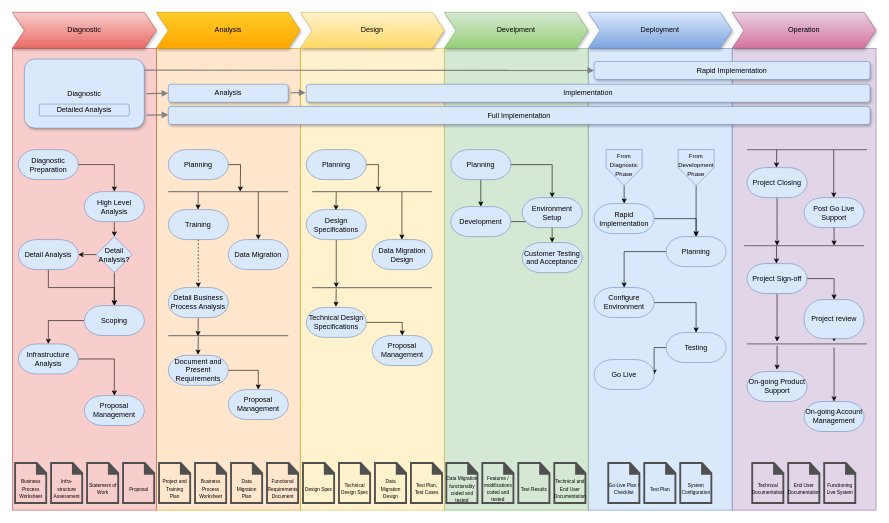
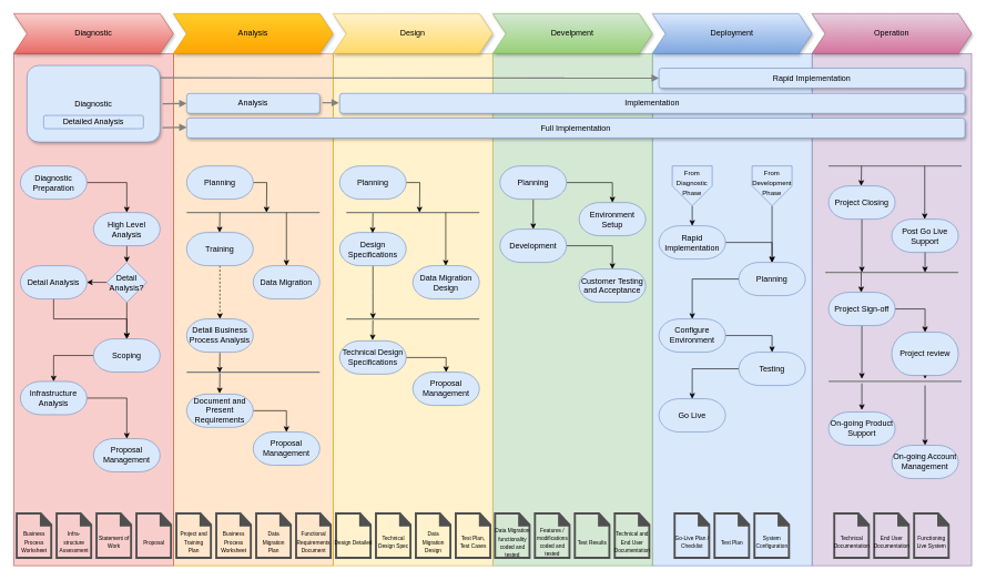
- <mxCell id="55" value="Environment Setup" style="strokeWidth=1;html=1;shape=mxgraph.flowchart.terminator;whiteSpace=wrap;fillColor=#dae8fc;strokeColor=#6c8ebf;" vertex="1" parent="1"><mxGeometry x="870" y="329" width="100" height="50" as="geometry" /></mxCell>
+ <mxCell id="55" value="Environment Setup" style="strokeWidth=1;html=1;shape=mxgraph.flowchart.terminator;whiteSpace=wrap;fillColor=#dae8fc;strokeColor=#6c8ebf;" vertex="1" parent="1"><mxGeometry x="870" y="304" width="100" height="50" as="geometry" /></mxCell>
- <mxCell id="70" value="Testing" style="strokeWidth=1;html=1;shape=mxgraph.flowchart.terminator;whiteSpace=wrap;fillColor=#dae8fc;strokeColor=#6c8ebf;" vertex="1" parent="1"><mxGeometry x="1110" y="554" width="100" height="50" as="geometry" /></mxCell>
+ <mxCell id="70" value="Testing" style="strokeWidth=1;html=1;shape=mxgraph.flowchart.terminator;whiteSpace=wrap;fillColor=#dae8fc;strokeColor=#6c8ebf;" vertex="1" parent="1"><mxGeometry x="1110" y="529" width="100" height="50" as="geometry" /></mxCell>
- <mxCell id="124" value="&lt;span style=&quot;font-size: 8px;&quot;&gt;Design Spec&lt;/span&gt;" style="text;html=1;strokeColor=none;fillColor=none;align=center;verticalAlign=middle;whiteSpace=wrap;rounded=0;fontSize=10;fontColor=#000000;" vertex="1" parent="1"><mxGeometry x="501" y="799" width="60" height="30" as="geometry" /></mxCell>
+ <mxCell id="124" value="&lt;span style=&quot;font-size: 8px;&quot;&gt;Design Detailed&lt;/span&gt;" style="text;html=1;strokeColor=none;fillColor=none;align=center;verticalAlign=middle;whiteSpace=wrap;rounded=0;fontSize=10;fontColor=#000000;" vertex="1" parent="1"><mxGeometry x="501" y="799" width="60" height="30" as="geometry" /></mxCell>
